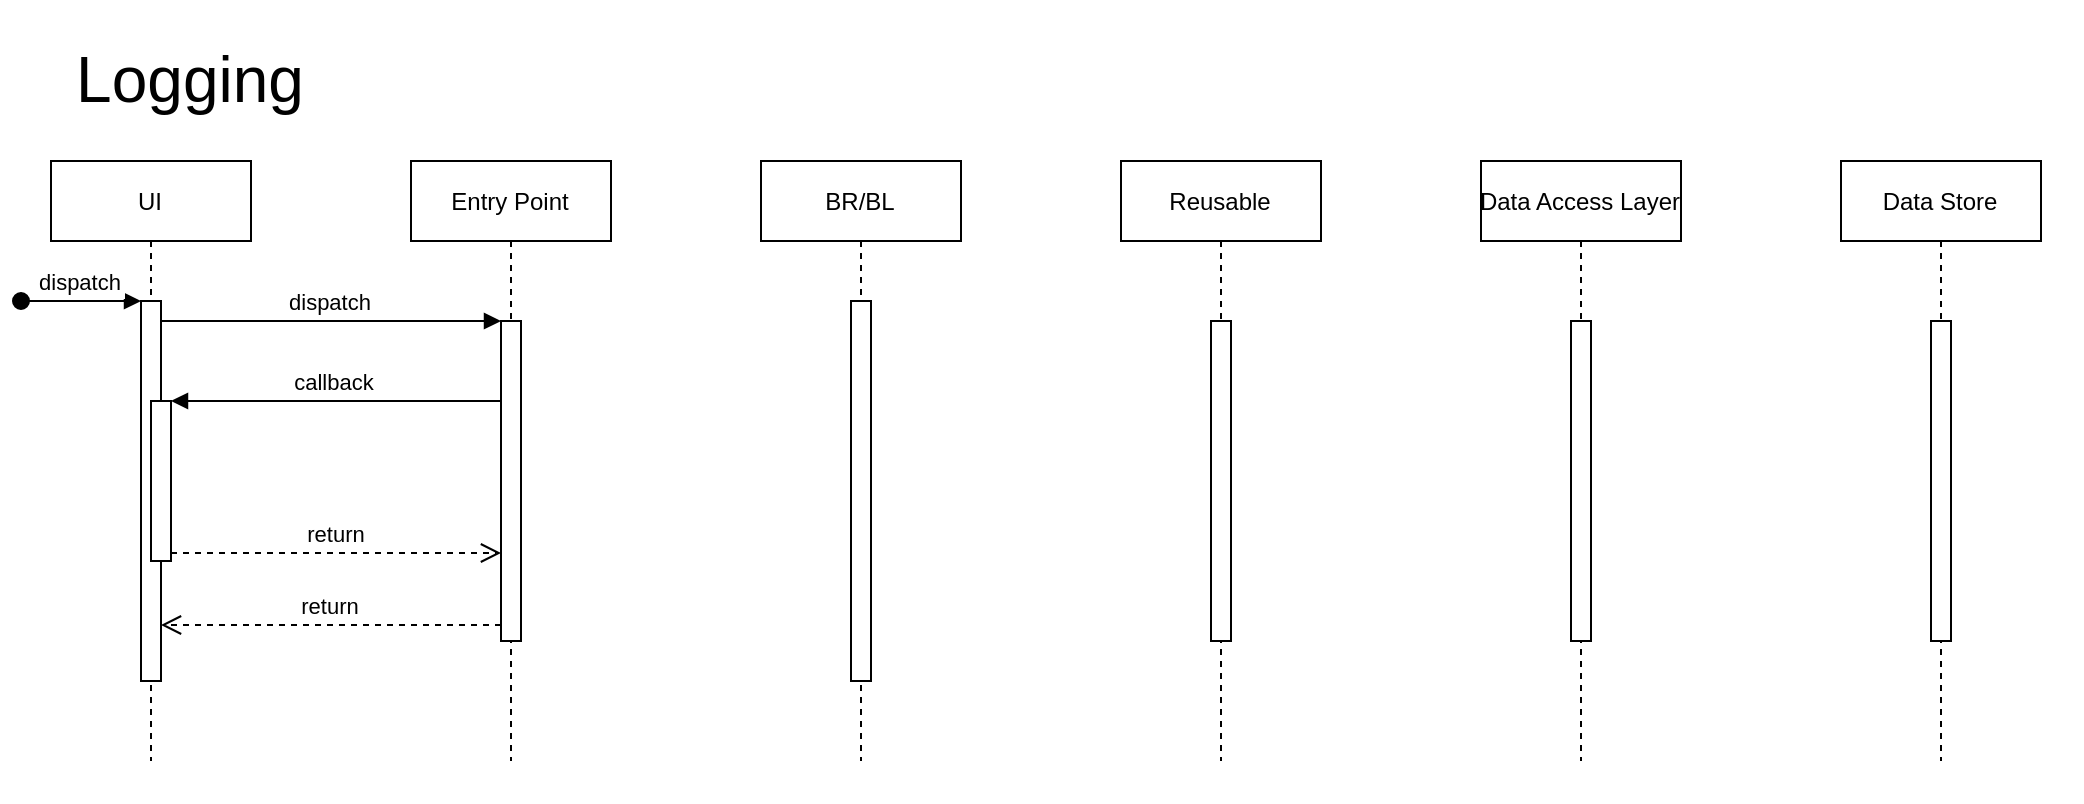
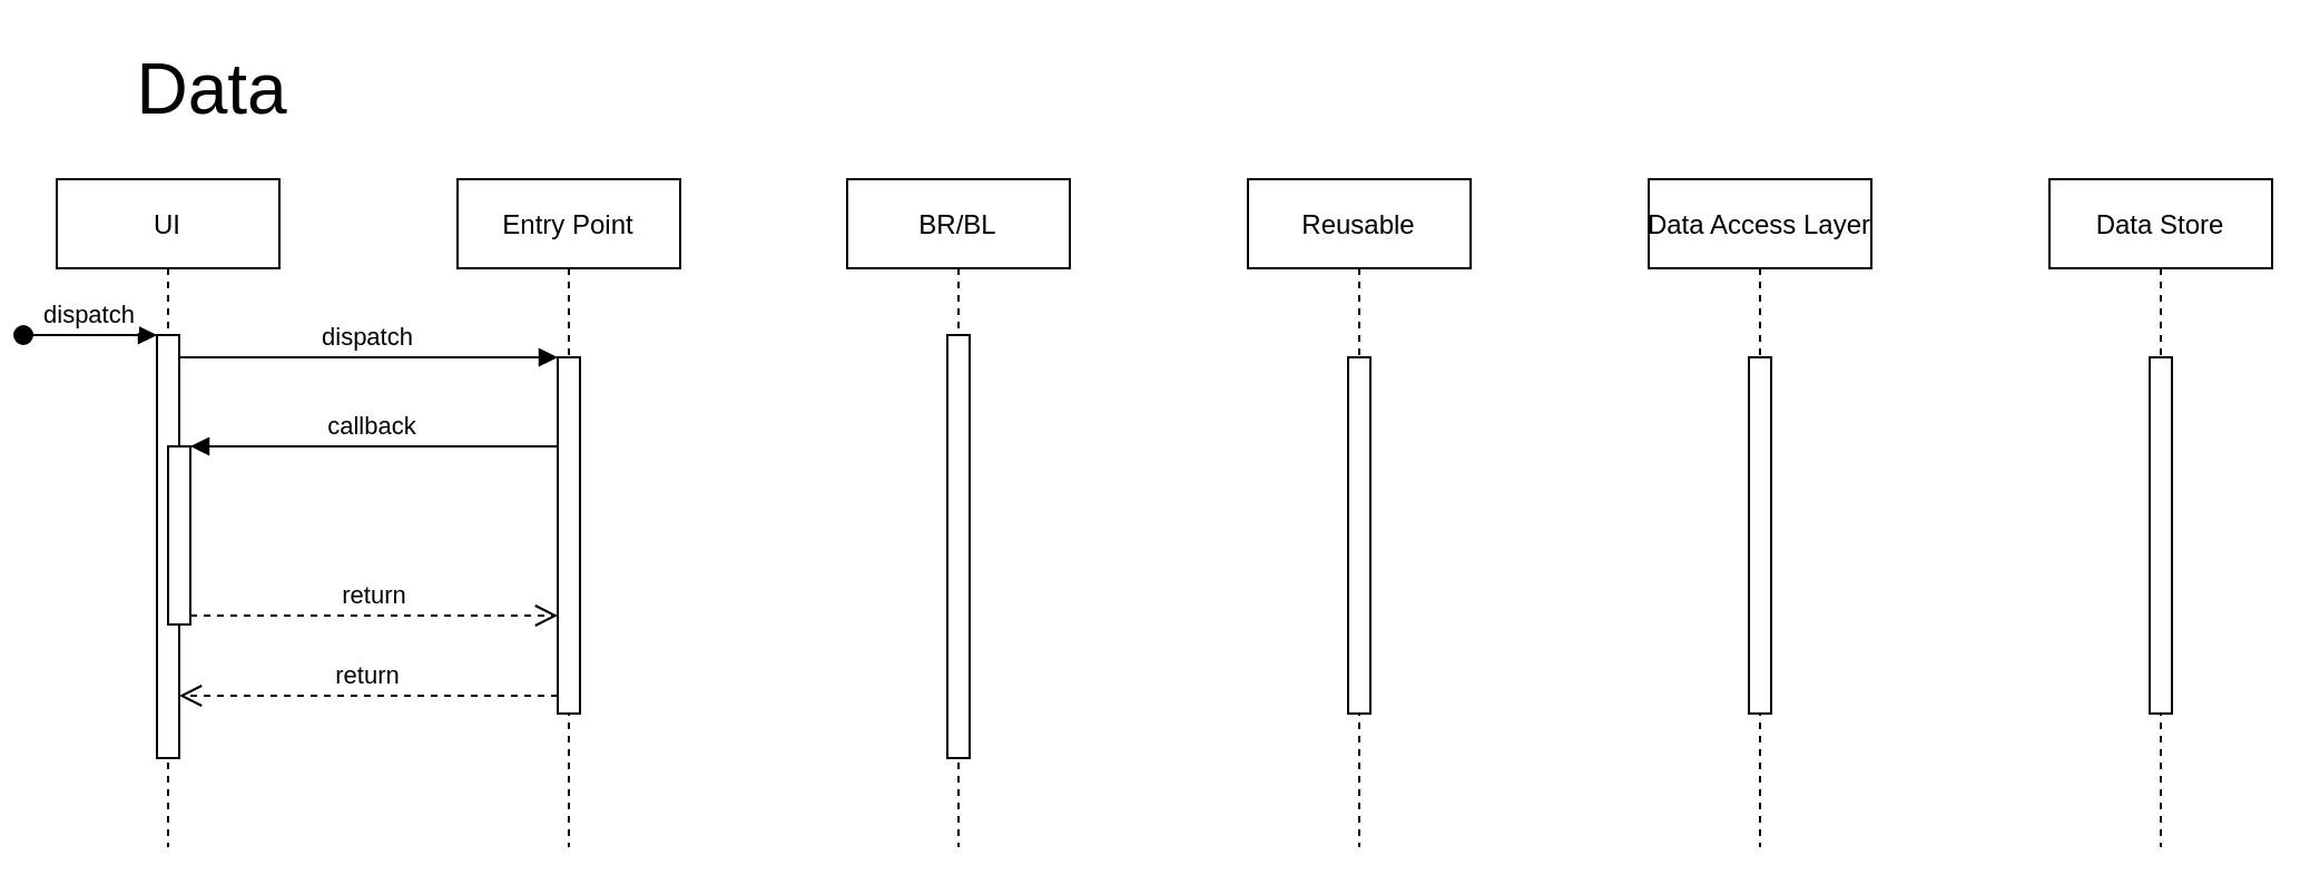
- <mxCell id="20" value="&lt;font style=&quot;font-size: 32px&quot;&gt;Logging&lt;/font&gt;" style="text;html=1;strokeColor=none;fillColor=none;align=center;verticalAlign=middle;whiteSpace=wrap;rounded=0;" vertex="1" parent="1"><mxGeometry x="20" y="20" width="150" height="40" as="geometry" /></mxCell>
+ <mxCell id="20" value="&lt;font style=&quot;font-size: 32px&quot;&gt;Data&lt;/font&gt;" style="text;html=1;strokeColor=none;fillColor=none;align=center;verticalAlign=middle;whiteSpace=wrap;rounded=0;" vertex="1" parent="1"><mxGeometry x="20" y="20" width="150" height="40" as="geometry" /></mxCell>
